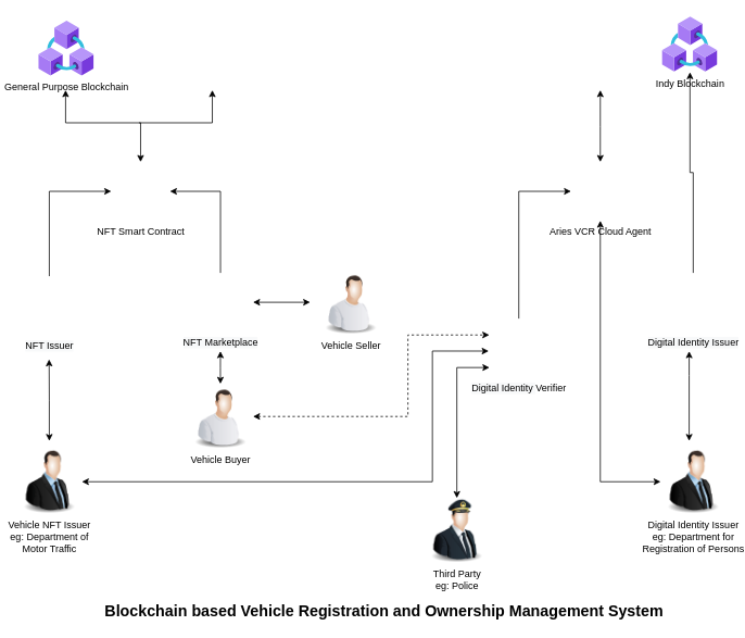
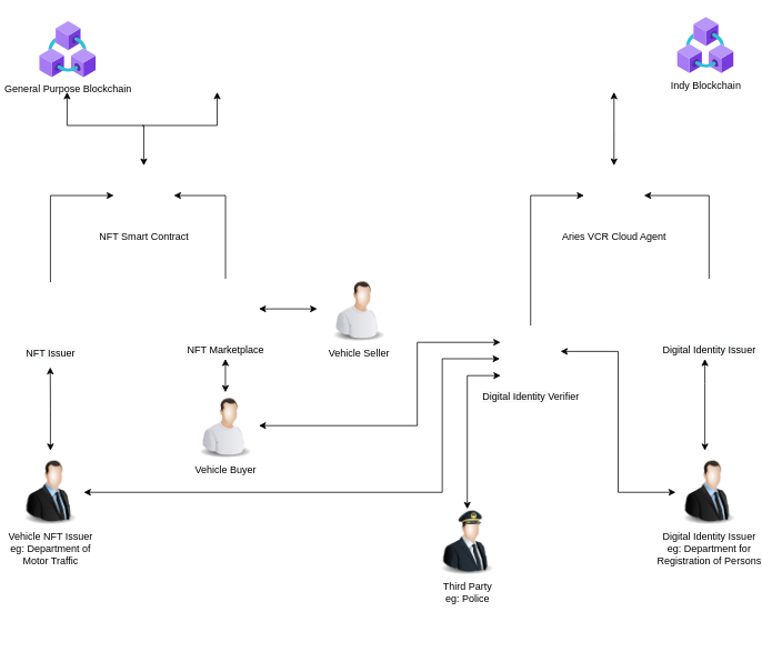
- <mxCell id="24" style="edgeStyle=orthogonalEdgeStyle;rounded=0;orthogonalLoop=1;jettySize=auto;html=1;startArrow=none;startFill=0;exitX=0.5;exitY=0;exitDx=0;exitDy=0;" parent="1" source="25" target="18" edge="1"><mxGeometry relative="1" as="geometry" /></mxCell>
+ <mxCell id="24" style="edgeStyle=orthogonalEdgeStyle;rounded=0;orthogonalLoop=1;jettySize=auto;html=1;entryX=1;entryY=0.5;entryDx=0;entryDy=0;startArrow=none;startFill=0;exitX=0.5;exitY=0;exitDx=0;exitDy=0;" parent="1" source="25" target="20" edge="1"><mxGeometry relative="1" as="geometry" /></mxCell>
- <mxCell id="22" style="edgeStyle=orthogonalEdgeStyle;rounded=0;orthogonalLoop=1;jettySize=auto;html=1;startArrow=classic;startFill=1;endArrow=classic;endFill=1;" parent="1" source="23" target="20" edge="1"><mxGeometry relative="1" as="geometry"><mxPoint x="530" y="590" as="targetPoint" /></mxGeometry></mxCell>
+ <mxCell id="22" style="edgeStyle=orthogonalEdgeStyle;rounded=0;orthogonalLoop=1;jettySize=auto;html=1;startArrow=classic;startFill=1;endArrow=classic;endFill=1;entryX=0.998;entryY=0.43;entryDx=0;entryDy=0;entryPerimeter=0;" parent="1" source="23" target="27" edge="1"><mxGeometry relative="1" as="geometry"><mxPoint x="530" y="590" as="targetPoint" /></mxGeometry></mxCell>
- <mxCell id="14" style="edgeStyle=orthogonalEdgeStyle;rounded=0;orthogonalLoop=1;jettySize=auto;html=1;startArrow=classic;startFill=1;endArrow=classic;endFill=1;exitX=1;exitY=0.5;exitDx=0;exitDy=0;entryX=-0.003;entryY=0.279;entryDx=0;entryDy=0;entryPerimeter=0;dashed=1;" parent="1" source="15" target="27" edge="1"><mxGeometry relative="1" as="geometry"><mxPoint x="530" y="410" as="targetPoint" /><Array as="points"><mxPoint x="500" y="510" /><mxPoint x="500" y="410" /></Array></mxGeometry></mxCell>
+ <mxCell id="14" style="edgeStyle=orthogonalEdgeStyle;rounded=0;orthogonalLoop=1;jettySize=auto;html=1;startArrow=classic;startFill=1;endArrow=classic;endFill=1;exitX=1;exitY=0.5;exitDx=0;exitDy=0;entryX=-0.003;entryY=0.279;entryDx=0;entryDy=0;entryPerimeter=0;" parent="1" source="15" target="27" edge="1"><mxGeometry relative="1" as="geometry"><mxPoint x="530" y="410" as="targetPoint" /><Array as="points"><mxPoint x="500" y="510" /><mxPoint x="500" y="410" /></Array></mxGeometry></mxCell>
- <mxCell id="30" value="Blockchain based&amp;nbsp;Vehicle Registration and Ownership Management System" style="text;html=1;strokeColor=none;fillColor=none;align=center;verticalAlign=middle;whiteSpace=wrap;rounded=0;fontSize=19;fontStyle=1" parent="1" vertex="1"><mxGeometry x="96" y="740" width="750" height="20" as="geometry" /></mxCell>
